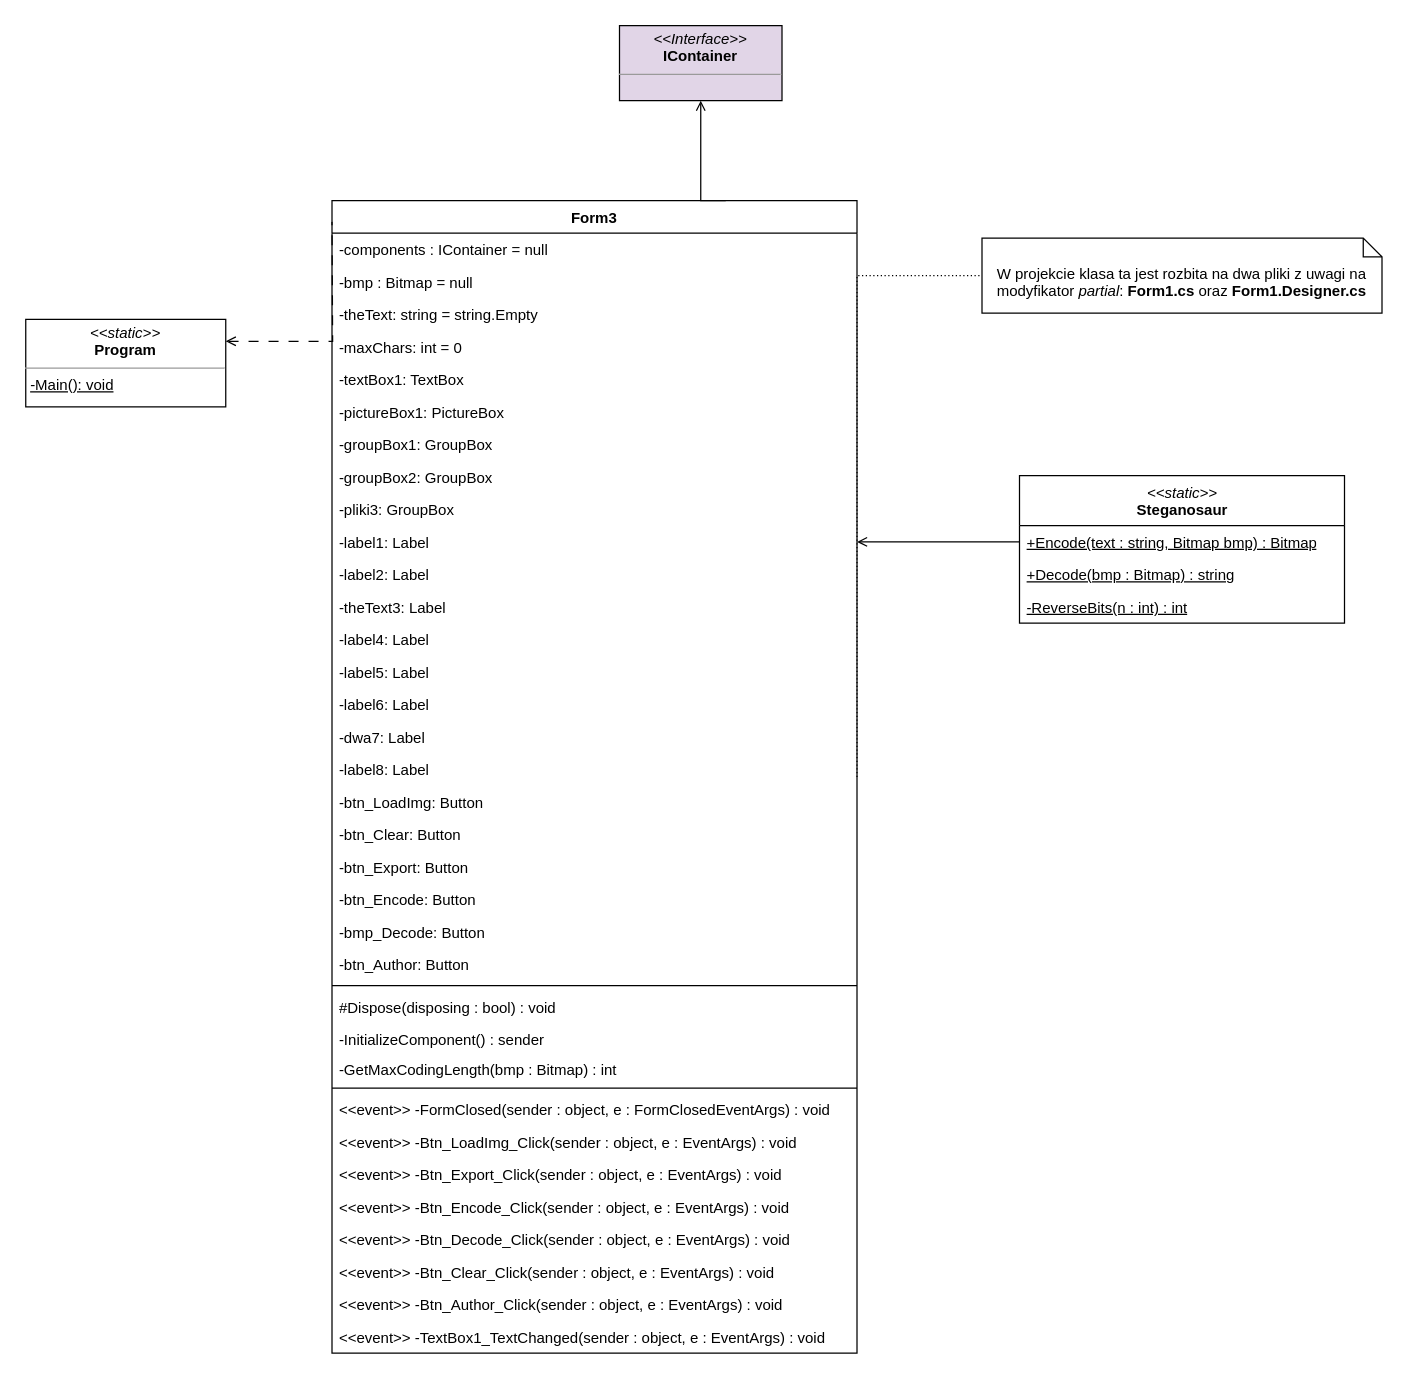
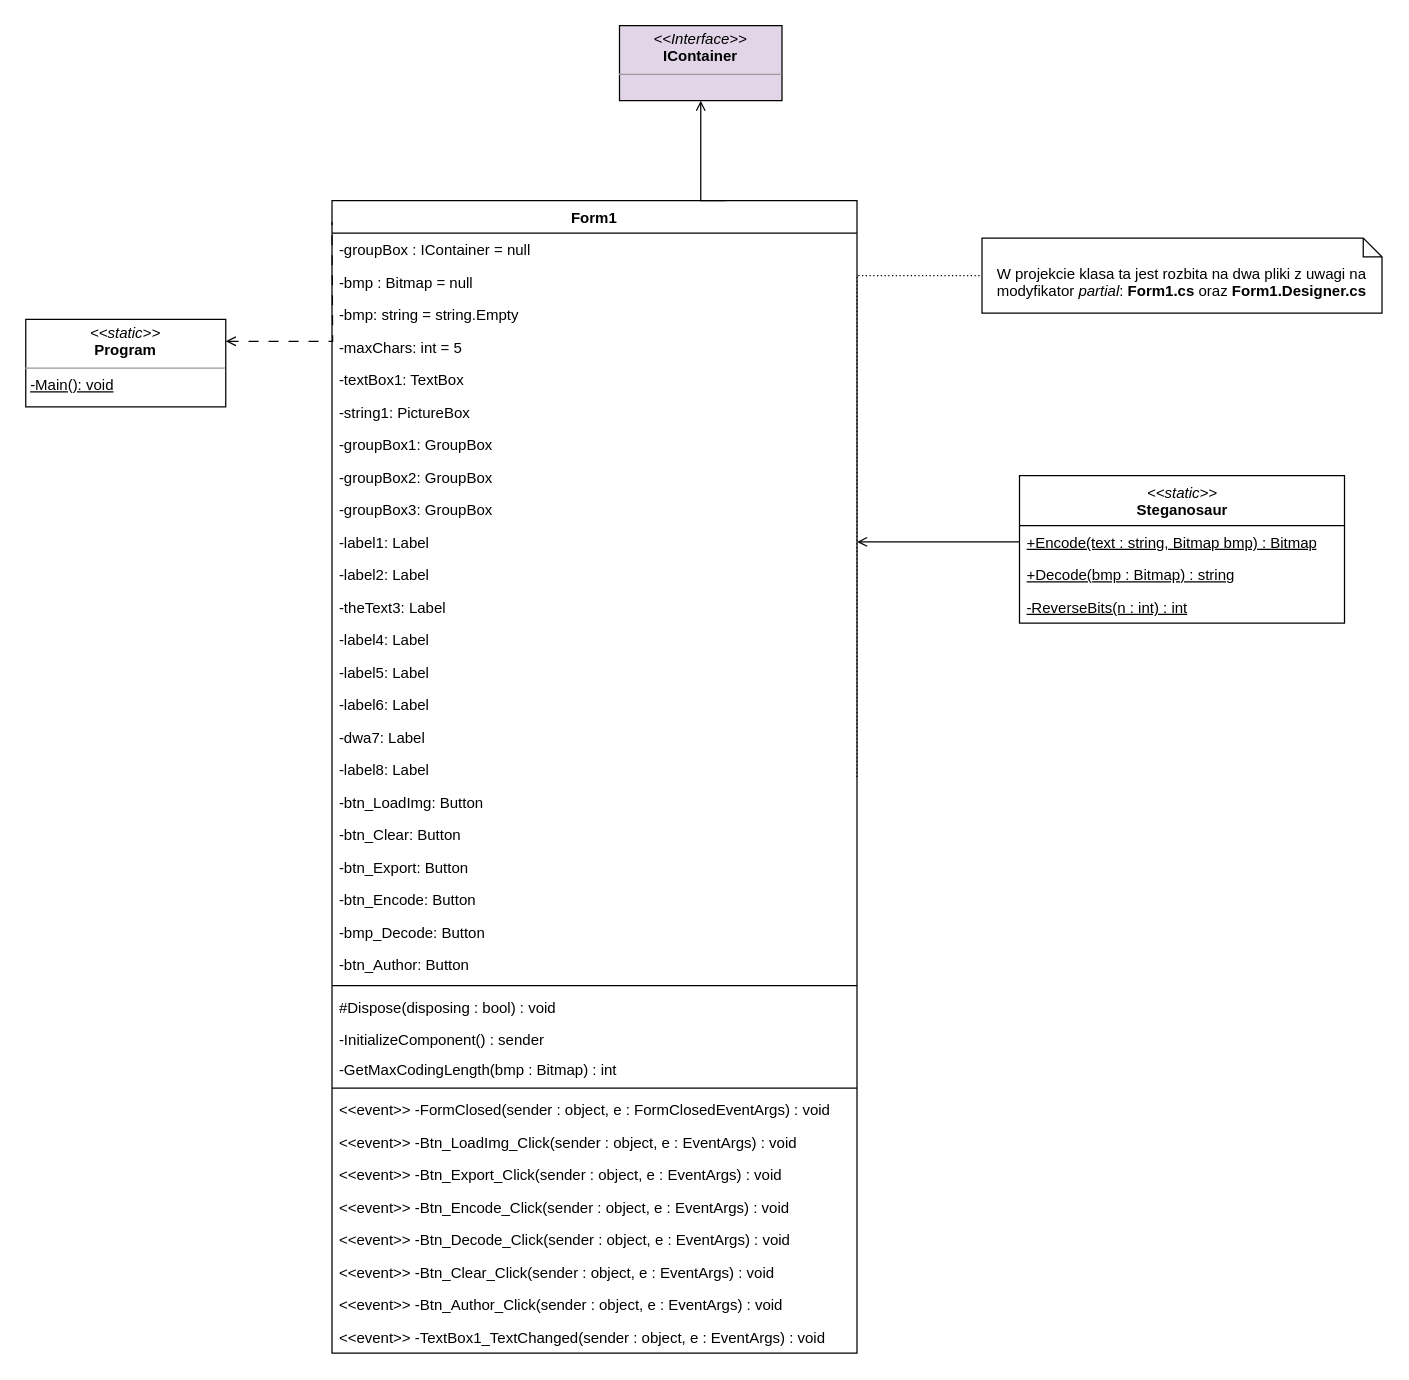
- <mxCell id="3" value="Form3" style="swimlane;fontStyle=1;align=center;verticalAlign=top;childLayout=stackLayout;horizontal=1;startSize=26;horizontalStack=0;resizeParent=1;resizeParentMax=0;resizeLast=0;collapsible=0;marginBottom=0;expand=1;editable=1;movable=1;resizable=1;rotatable=1;deletable=1;connectable=1;noLabel=0;fillColor=default;" parent="1" vertex="1"><mxGeometry x="265" y="160" width="420" height="922" as="geometry"><mxRectangle x="270" y="-20" width="70" height="30" as="alternateBounds" /></mxGeometry></mxCell>
+ <mxCell id="3" value="Form1" style="swimlane;fontStyle=1;align=center;verticalAlign=top;childLayout=stackLayout;horizontal=1;startSize=26;horizontalStack=0;resizeParent=1;resizeParentMax=0;resizeLast=0;collapsible=0;marginBottom=0;expand=1;editable=1;movable=1;resizable=1;rotatable=1;deletable=1;connectable=1;noLabel=0;fillColor=default;" parent="1" vertex="1"><mxGeometry x="265" y="160" width="420" height="922" as="geometry"><mxRectangle x="270" y="-20" width="70" height="30" as="alternateBounds" /></mxGeometry></mxCell>
- <mxCell id="4" value="-components : IContainer = null" style="text;strokeColor=none;fillColor=none;align=left;verticalAlign=top;spacingLeft=4;spacingRight=4;overflow=hidden;rotatable=0;points=[[0,0.5],[1,0.5]];portConstraint=eastwest;" parent="3" vertex="1"><mxGeometry y="26" width="420" height="26" as="geometry" /></mxCell>
+ <mxCell id="4" value="-groupBox : IContainer = null" style="text;strokeColor=none;fillColor=none;align=left;verticalAlign=top;spacingLeft=4;spacingRight=4;overflow=hidden;rotatable=0;points=[[0,0.5],[1,0.5]];portConstraint=eastwest;" parent="3" vertex="1"><mxGeometry y="26" width="420" height="26" as="geometry" /></mxCell>
- <mxCell id="6" value="-theText: string = string.Empty" style="text;strokeColor=none;fillColor=none;align=left;verticalAlign=top;spacingLeft=4;spacingRight=4;overflow=hidden;rotatable=0;points=[[0,0.5],[1,0.5]];portConstraint=eastwest;" parent="3" vertex="1"><mxGeometry y="78" width="420" height="26" as="geometry" /></mxCell>
+ <mxCell id="6" value="-bmp: string = string.Empty" style="text;strokeColor=none;fillColor=none;align=left;verticalAlign=top;spacingLeft=4;spacingRight=4;overflow=hidden;rotatable=0;points=[[0,0.5],[1,0.5]];portConstraint=eastwest;" parent="3" vertex="1"><mxGeometry y="78" width="420" height="26" as="geometry" /></mxCell>
- <mxCell id="7" value="-maxChars: int = 0" style="text;strokeColor=none;fillColor=none;align=left;verticalAlign=top;spacingLeft=4;spacingRight=4;overflow=hidden;rotatable=0;points=[[0,0.5],[1,0.5]];portConstraint=eastwest;" vertex="1" parent="3"><mxGeometry y="104" width="420" height="26" as="geometry" /></mxCell>
+ <mxCell id="7" value="-maxChars: int = 5" style="text;strokeColor=none;fillColor=none;align=left;verticalAlign=top;spacingLeft=4;spacingRight=4;overflow=hidden;rotatable=0;points=[[0,0.5],[1,0.5]];portConstraint=eastwest;" vertex="1" parent="3"><mxGeometry y="104" width="420" height="26" as="geometry" /></mxCell>
- <mxCell id="9" value="-pictureBox1: PictureBox" style="text;strokeColor=none;fillColor=none;align=left;verticalAlign=top;spacingLeft=4;spacingRight=4;overflow=hidden;rotatable=0;points=[[0,0.5],[1,0.5]];portConstraint=eastwest;" vertex="1" parent="3"><mxGeometry y="156" width="420" height="26" as="geometry" /></mxCell>
+ <mxCell id="9" value="-string1: PictureBox" style="text;strokeColor=none;fillColor=none;align=left;verticalAlign=top;spacingLeft=4;spacingRight=4;overflow=hidden;rotatable=0;points=[[0,0.5],[1,0.5]];portConstraint=eastwest;" vertex="1" parent="3"><mxGeometry y="156" width="420" height="26" as="geometry" /></mxCell>
- <mxCell id="12" value="-pliki3: GroupBox" style="text;strokeColor=none;fillColor=none;align=left;verticalAlign=top;spacingLeft=4;spacingRight=4;overflow=hidden;rotatable=0;points=[[0,0.5],[1,0.5]];portConstraint=eastwest;" vertex="1" parent="3"><mxGeometry y="234" width="420" height="26" as="geometry" /></mxCell>
+ <mxCell id="12" value="-groupBox3: GroupBox" style="text;strokeColor=none;fillColor=none;align=left;verticalAlign=top;spacingLeft=4;spacingRight=4;overflow=hidden;rotatable=0;points=[[0,0.5],[1,0.5]];portConstraint=eastwest;" vertex="1" parent="3"><mxGeometry y="234" width="420" height="26" as="geometry" /></mxCell>
